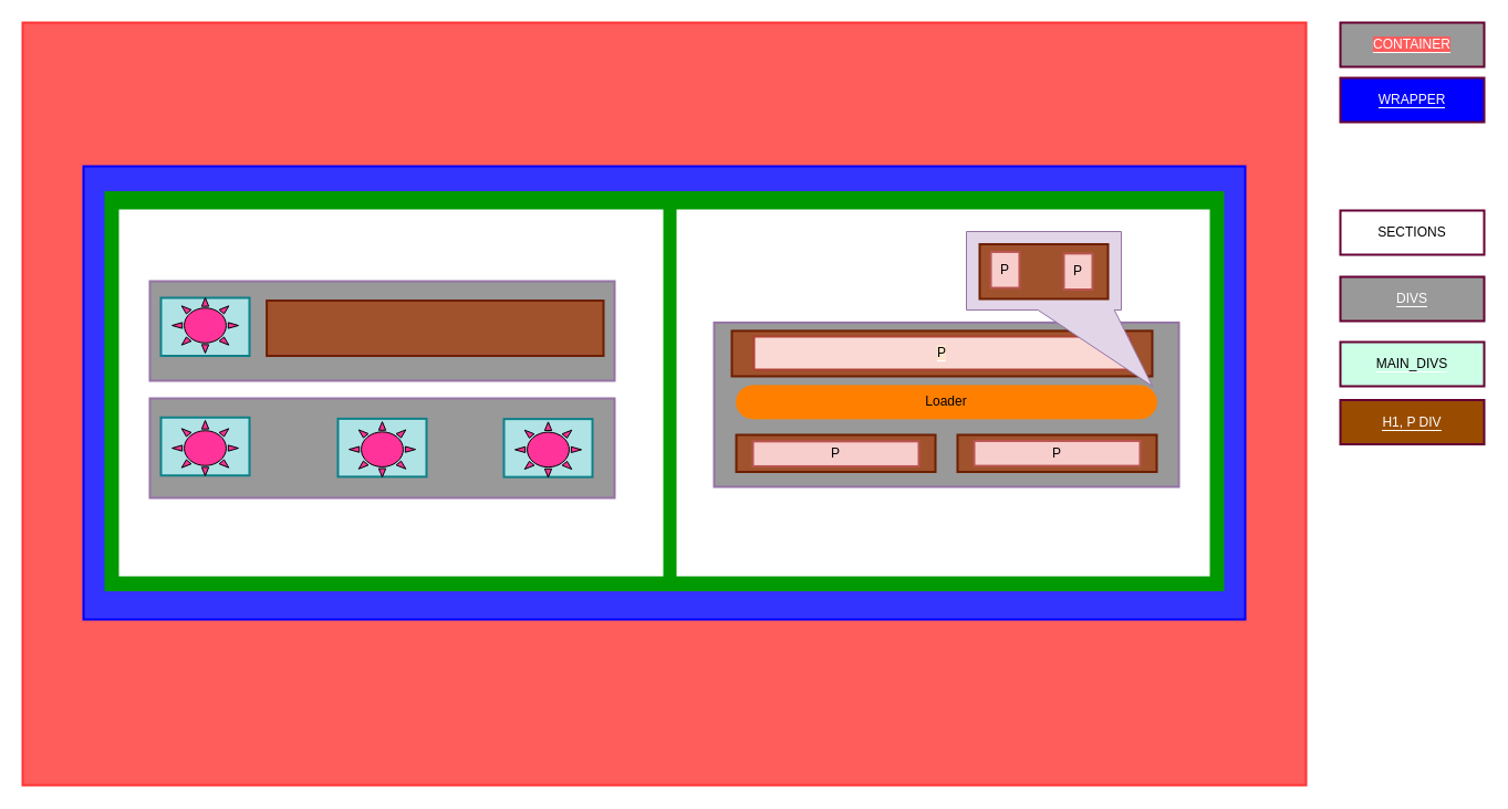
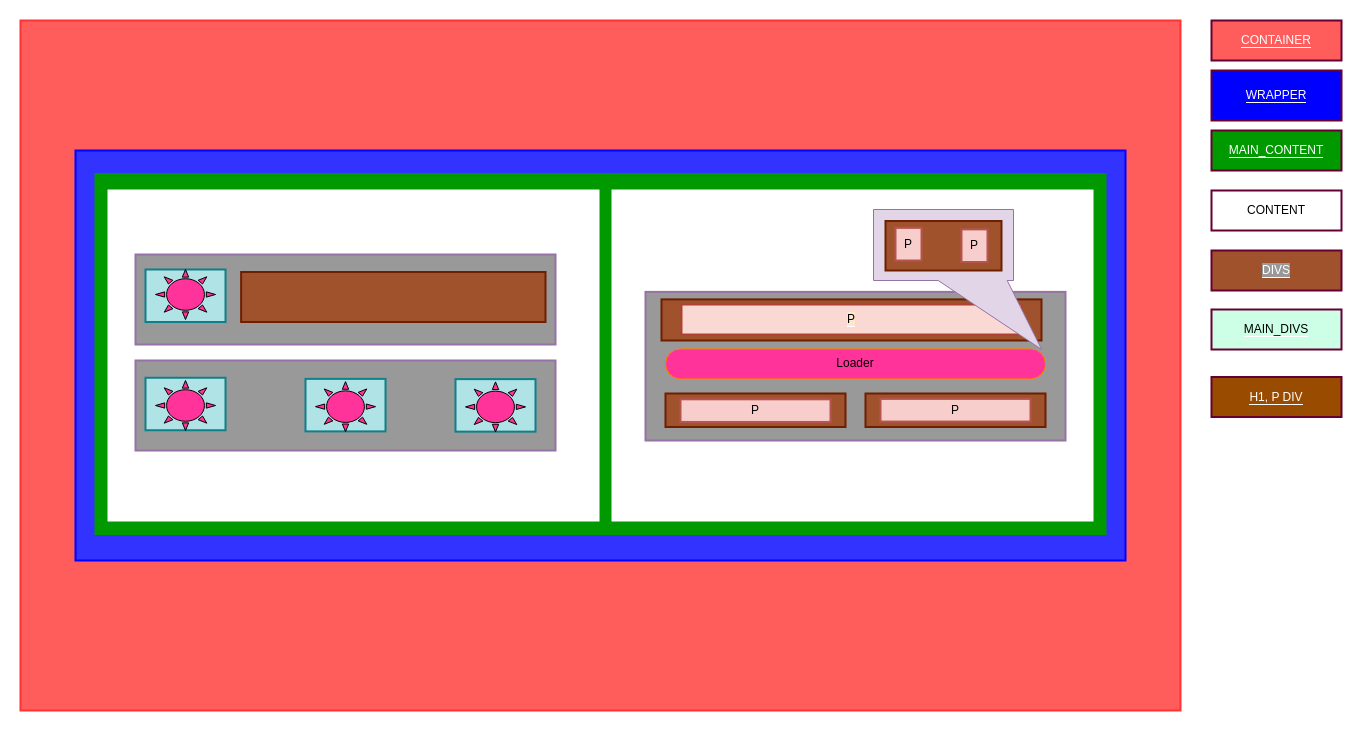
- <mxCell id="11" value="&lt;font color=&quot;#ffffff&quot; style=&quot;background-color: rgb(255 , 92 , 92)&quot;&gt;CONTAINER&lt;/font&gt;" style="rounded=0;whiteSpace=wrap;html=1;labelBackgroundColor=#ffffff;strokeColor=#660033;strokeWidth=2;fontColor=#000000;fillColor=#999999;" parent="1" vertex="1"><mxGeometry x="1211" y="20" width="130" height="40" as="geometry" /></mxCell>
+ <mxCell id="11" value="&lt;font color=&quot;#ffffff&quot; style=&quot;background-color: rgb(255 , 92 , 92)&quot;&gt;CONTAINER&lt;/font&gt;" style="rounded=0;whiteSpace=wrap;html=1;labelBackgroundColor=#ffffff;strokeColor=#660033;strokeWidth=2;fontColor=#000000;fillColor=#FF5C5C;" parent="1" vertex="1"><mxGeometry x="1211" y="20" width="130" height="40" as="geometry" /></mxCell>
- <mxCell id="9" value="&lt;font color=&quot;#ffffff&quot; style=&quot;background-color: rgb(0 , 0 , 255)&quot;&gt;WRAPPER&lt;/font&gt;" style="rounded=0;whiteSpace=wrap;html=1;labelBackgroundColor=#ffffff;strokeColor=#660033;strokeWidth=2;fontColor=#000000;fillColor=#0000FF;" parent="1" vertex="1"><mxGeometry x="1211" y="70" width="130" height="40" as="geometry" /></mxCell>
+ <mxCell id="9" value="&lt;font color=&quot;#ffffff&quot; style=&quot;background-color: rgb(0 , 0 , 255)&quot;&gt;WRAPPER&lt;/font&gt;" style="rounded=0;whiteSpace=wrap;html=1;labelBackgroundColor=#ffffff;strokeColor=#660033;strokeWidth=2;fontColor=#000000;fillColor=#0000FF;" parent="1" vertex="1"><mxGeometry x="1211" y="70" width="130" height="50" as="geometry" /></mxCell>
+ <mxCell id="10" value="&lt;font color=&quot;#ffffff&quot; style=&quot;background-color: rgb(0 , 153 , 0)&quot;&gt;MAIN_CONTENT&lt;/font&gt;" style="rounded=0;whiteSpace=wrap;html=1;labelBackgroundColor=#ffffff;strokeColor=#660033;strokeWidth=2;fontColor=#000000;fillColor=#009900;" parent="1" vertex="1"><mxGeometry x="1211" y="130" width="130" height="40" as="geometry" /></mxCell>
- <mxCell id="12" value="&lt;font style=&quot;background-color: rgb(255 , 255 , 255)&quot;&gt;SECTIONS&lt;/font&gt;" style="rounded=0;whiteSpace=wrap;html=1;labelBackgroundColor=#ffffff;strokeColor=#660033;strokeWidth=2;fontColor=#000000;fillColor=#FFFFFF;" parent="1" vertex="1"><mxGeometry x="1211" y="190" width="130" height="40" as="geometry" /></mxCell>
+ <mxCell id="12" value="&lt;font style=&quot;background-color: rgb(255 , 255 , 255)&quot;&gt;CONTENT&lt;/font&gt;" style="rounded=0;whiteSpace=wrap;html=1;labelBackgroundColor=#ffffff;strokeColor=#660033;strokeWidth=2;fontColor=#000000;fillColor=#FFFFFF;" parent="1" vertex="1"><mxGeometry x="1211" y="190" width="130" height="40" as="geometry" /></mxCell>
- <mxCell id="13" value="&lt;font color=&quot;#ffffff&quot;&gt;&lt;span style=&quot;background-color: rgb(153 , 153 , 153)&quot;&gt;DIVS&lt;/span&gt;&lt;/font&gt;" style="rounded=0;whiteSpace=wrap;html=1;labelBackgroundColor=#ffffff;strokeColor=#660033;strokeWidth=2;fontColor=#000000;fillColor=#999999;" parent="1" vertex="1"><mxGeometry x="1211" y="250" width="130" height="40" as="geometry" /></mxCell>
+ <mxCell id="13" value="&lt;font color=&quot;#ffffff&quot;&gt;&lt;span style=&quot;background-color: rgb(153 , 153 , 153)&quot;&gt;DIVS&lt;/span&gt;&lt;/font&gt;" style="rounded=0;whiteSpace=wrap;html=1;labelBackgroundColor=#ffffff;strokeColor=#660033;strokeWidth=2;fontColor=#000000;fillColor=#a0522d;" parent="1" vertex="1"><mxGeometry x="1211" y="250" width="130" height="40" as="geometry" /></mxCell>
- <mxCell id="26" value="Loader" style="rounded=1;whiteSpace=wrap;html=1;strokeColor=#FF8000;fillColor=#FF8000;arcSize=50;" vertex="1" parent="1"><mxGeometry x="665" y="348.38" width="380" height="30" as="geometry" /></mxCell>
+ <mxCell id="26" value="Loader" style="rounded=1;whiteSpace=wrap;html=1;strokeColor=#FF8000;fillColor=#ff3399;arcSize=50;" vertex="1" parent="1"><mxGeometry x="665" y="348.38" width="380" height="30" as="geometry" /></mxCell>
- <mxCell id="16" value="&lt;font color=&quot;#ffffff&quot; style=&quot;background-color: rgb(153 , 76 , 0)&quot;&gt;H1, P DIV&lt;/font&gt;" style="rounded=0;whiteSpace=wrap;html=1;labelBackgroundColor=#ffffff;strokeColor=#660033;strokeWidth=2;fontColor=#000000;fillColor=#994C00;" vertex="1" parent="1"><mxGeometry x="1211" y="361.5" width="130" height="40" as="geometry" /></mxCell>
+ <mxCell id="16" value="&lt;font color=&quot;#ffffff&quot; style=&quot;background-color: rgb(153 , 76 , 0)&quot;&gt;H1, P DIV&lt;/font&gt;" style="rounded=0;whiteSpace=wrap;html=1;labelBackgroundColor=#ffffff;strokeColor=#660033;strokeWidth=2;fontColor=#000000;fillColor=#994C00;" vertex="1" parent="1"><mxGeometry x="1211" y="376.5" width="130" height="40" as="geometry" /></mxCell>
